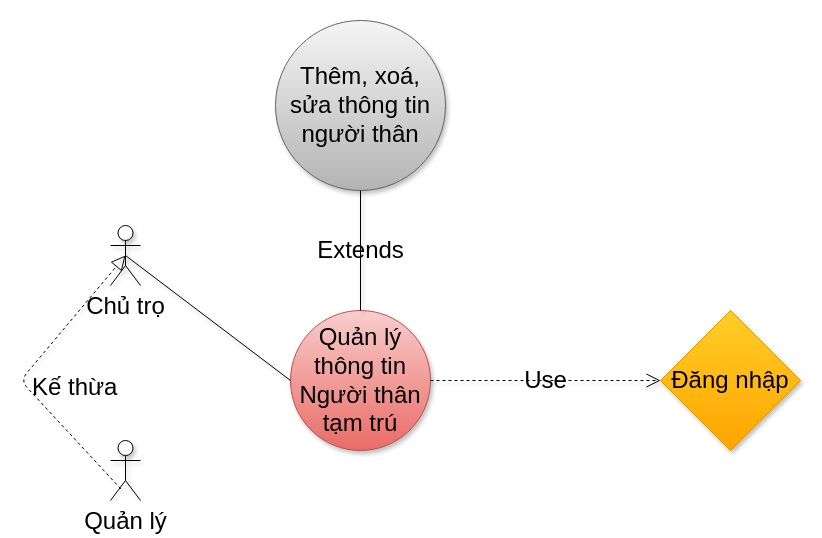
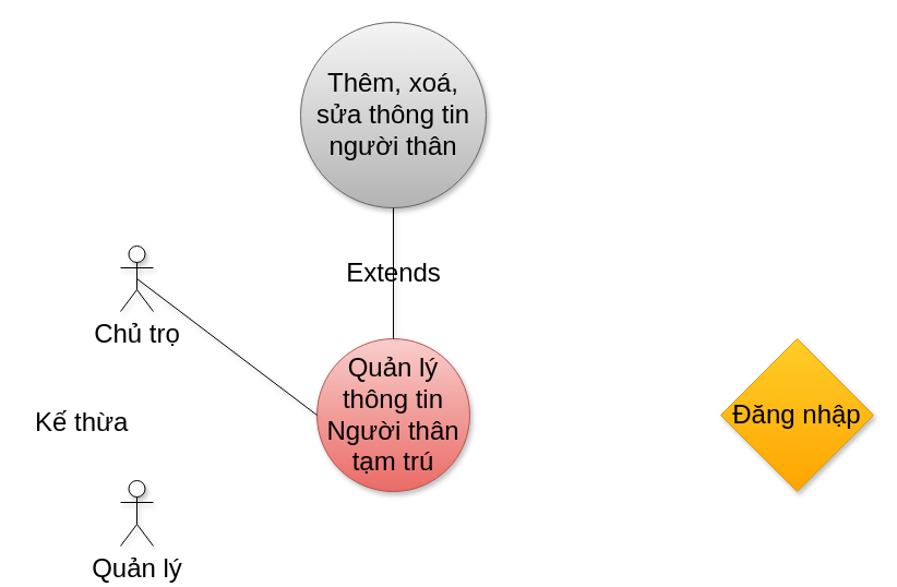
- <mxCell id="7" value="" style="endArrow=block;dashed=1;endFill=0;endSize=12;html=1;fontSize=16;exitX=0.344;exitY=0.806;exitDx=0;exitDy=0;exitPerimeter=0;entryX=0.5;entryY=0.5;entryDx=0;entryDy=0;entryPerimeter=0;labelBackgroundColor=none;shadow=1;" edge="1" parent="1" source="3" target="2"><mxGeometry width="160" relative="1" as="geometry"><mxPoint x="100" y="500" as="sourcePoint" /><mxPoint x="260" y="500" as="targetPoint" /><Array as="points"><mxPoint x="20" y="380" /></Array></mxGeometry></mxCell>
- <mxCell id="10" value="Use" style="endArrow=open;endSize=12;dashed=1;html=1;fontSize=24;exitX=1;exitY=0.5;exitDx=0;exitDy=0;entryX=0;entryY=0.5;entryDx=0;entryDy=0;labelBackgroundColor=none;shadow=1;" edge="1" parent="1" source="4" target="6"><mxGeometry width="160" relative="1" as="geometry"><mxPoint x="10" y="550" as="sourcePoint" /><mxPoint x="170" y="550" as="targetPoint" /></mxGeometry></mxCell>
